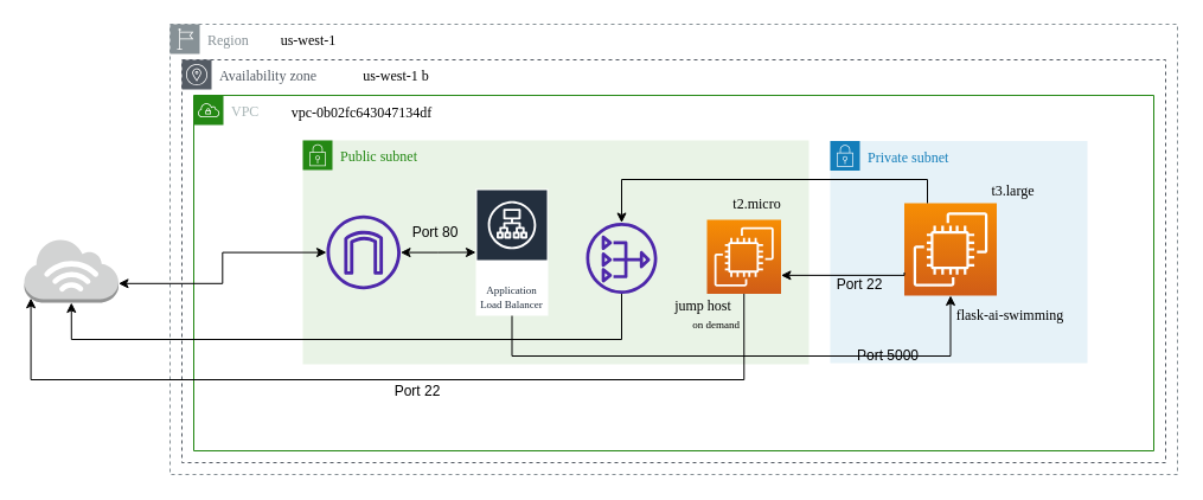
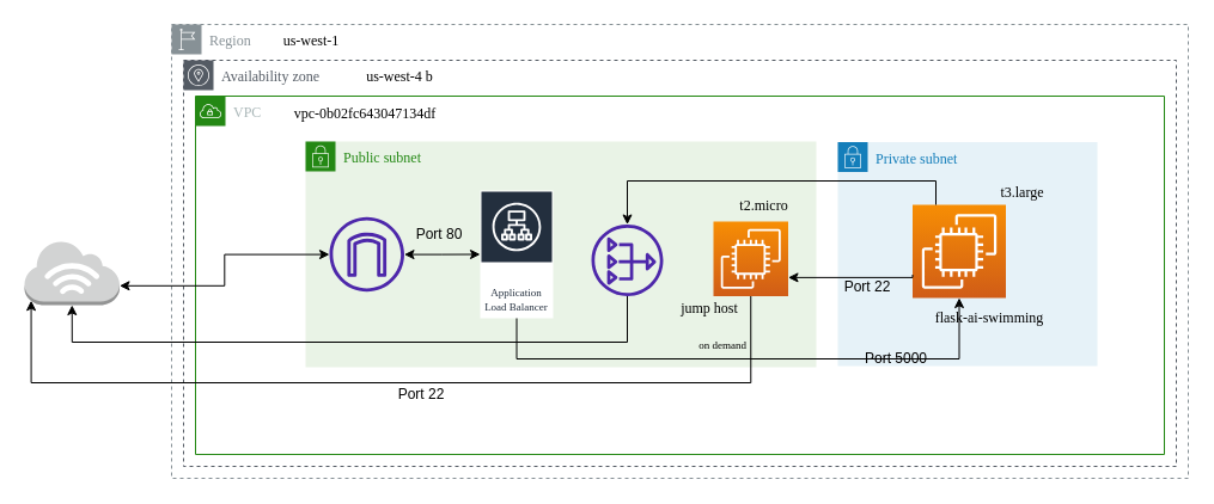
- <mxCell id="5" value="&lt;font style=&quot;font-size: 12px;&quot;&gt;us-west-1 b&lt;br&gt;&lt;/font&gt;" style="text;html=1;strokeColor=none;fillColor=none;align=center;verticalAlign=middle;whiteSpace=wrap;rounded=0;fontSize=20;fontFamily=Verdana;" vertex="1" parent="1"><mxGeometry x="295" y="50" width="78" height="20" as="geometry" /></mxCell>
+ <mxCell id="5" value="&lt;font style=&quot;font-size: 12px;&quot;&gt;us-west-4 b&lt;br&gt;&lt;/font&gt;" style="text;html=1;strokeColor=none;fillColor=none;align=center;verticalAlign=middle;whiteSpace=wrap;rounded=0;fontSize=20;fontFamily=Verdana;" vertex="1" parent="1"><mxGeometry x="295" y="50" width="78" height="20" as="geometry" /></mxCell>
- <mxCell id="10" value="&lt;font&gt;flask-ai-swimming&lt;/font&gt;" style="text;html=1;strokeColor=none;fillColor=none;align=center;verticalAlign=middle;whiteSpace=wrap;rounded=0;fontSize=12;fontFamily=Verdana;" vertex="1" parent="8"><mxGeometry x="96" y="139.5" width="112" height="15" as="geometry" /></mxCell>
+ <mxCell id="10" value="&lt;font&gt;flask-ai-swimming&lt;/font&gt;" style="text;html=1;strokeColor=none;fillColor=none;align=center;verticalAlign=middle;whiteSpace=wrap;rounded=0;fontSize=12;fontFamily=Verdana;" vertex="1" parent="8"><mxGeometry x="71" y="139.5" width="112" height="15" as="geometry" /></mxCell>
- <mxCell id="20" value="on demand" style="text;html=1;strokeColor=none;fillColor=none;align=right;verticalAlign=middle;whiteSpace=wrap;rounded=0;fontSize=9;fontFamily=Verdana;" vertex="1" parent="12"><mxGeometry x="293" y="148" width="78.25" height="15" as="geometry" /></mxCell>
+ <mxCell id="20" value="on demand" style="text;html=1;strokeColor=none;fillColor=none;align=right;verticalAlign=middle;whiteSpace=wrap;rounded=0;fontSize=9;fontFamily=Verdana;" vertex="1" parent="12"><mxGeometry x="293" y="163" width="78.25" height="15" as="geometry" /></mxCell>
